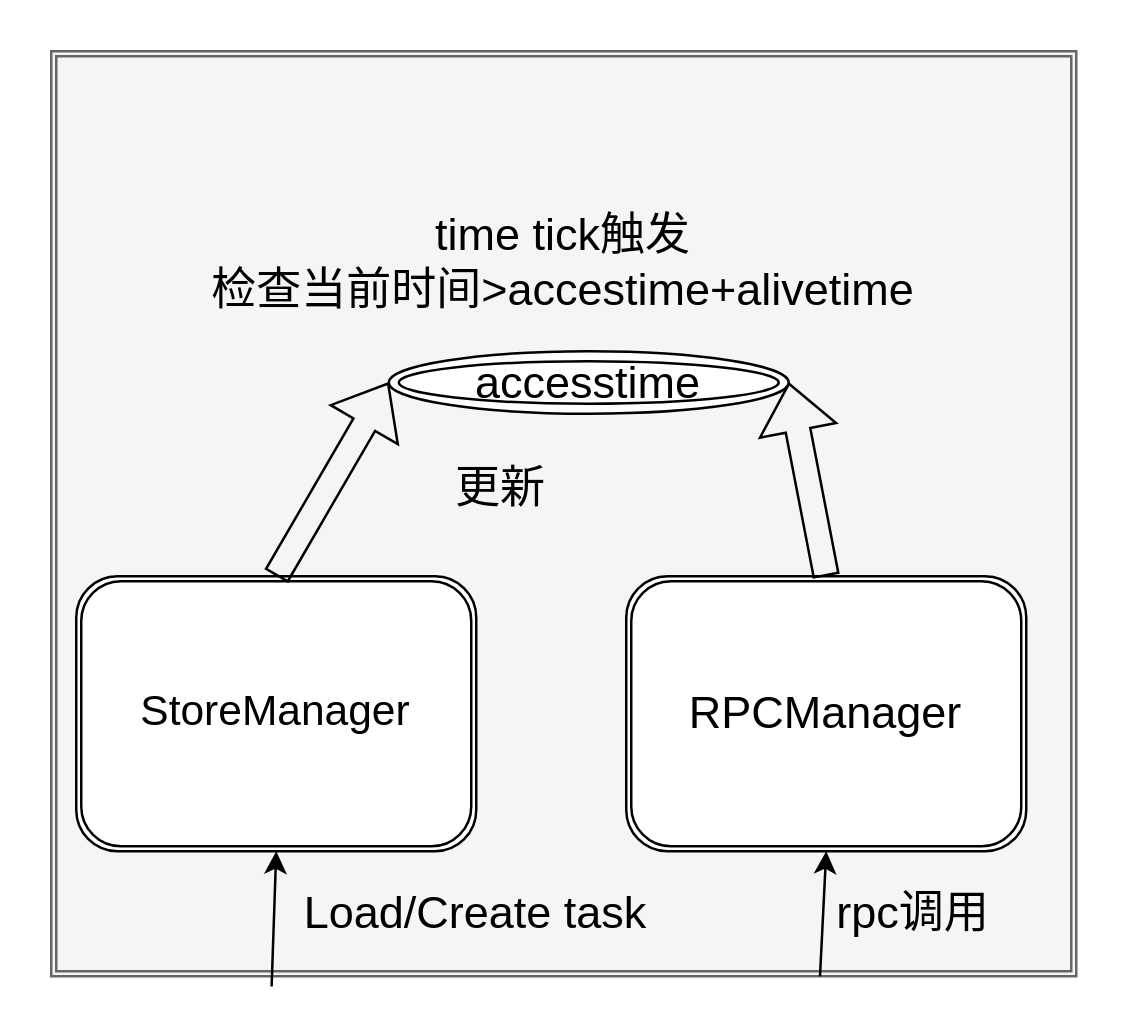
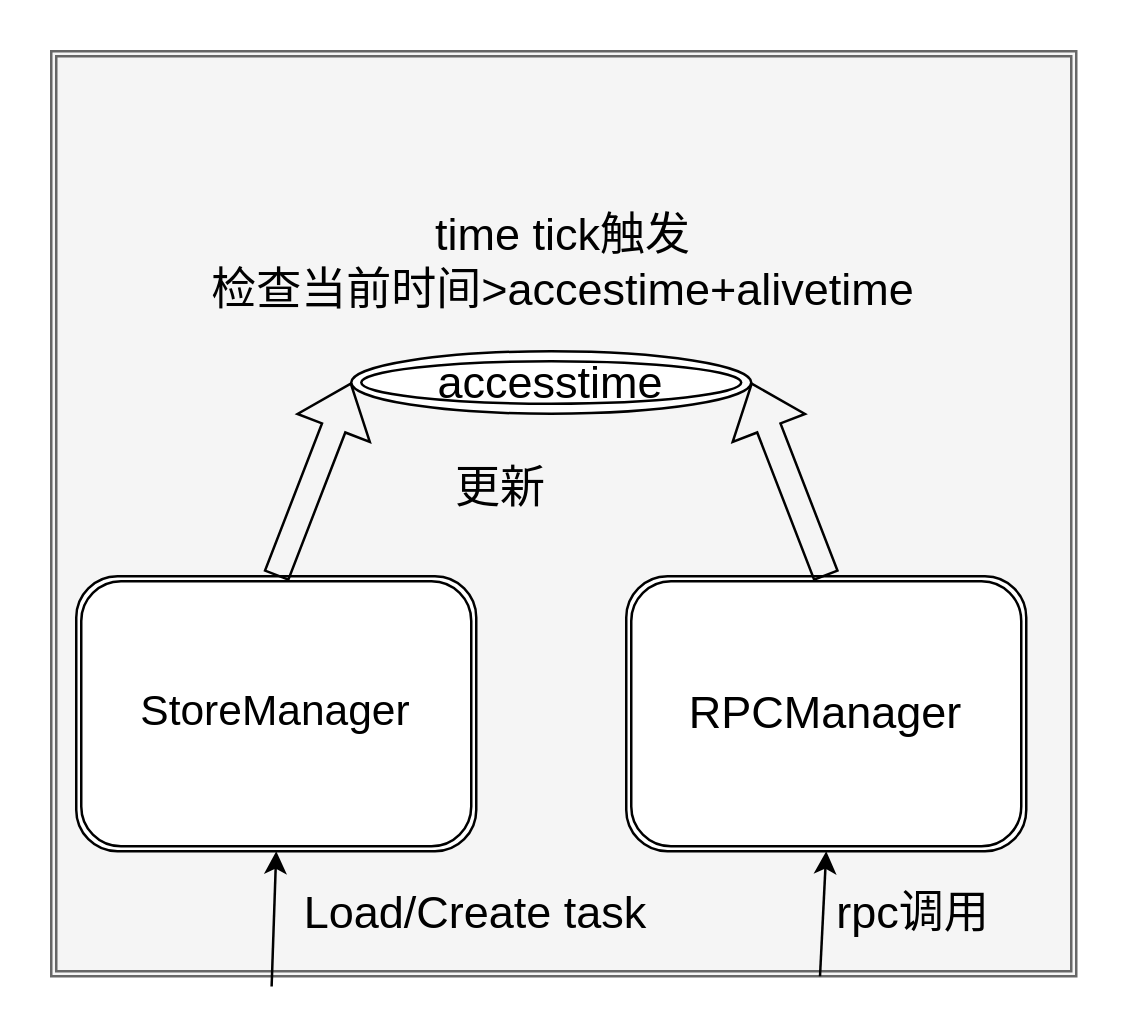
- <mxCell id="5" value="accesstime" style="ellipse;shape=doubleEllipse;whiteSpace=wrap;html=1;fontSize=18;" vertex="1" parent="1"><mxGeometry x="155" y="140" width="160" height="25" as="geometry" /></mxCell>
+ <mxCell id="5" value="accesstime" style="ellipse;shape=doubleEllipse;whiteSpace=wrap;html=1;fontSize=18;" vertex="1" parent="1"><mxGeometry x="140" y="140" width="160" height="25" as="geometry" /></mxCell>
